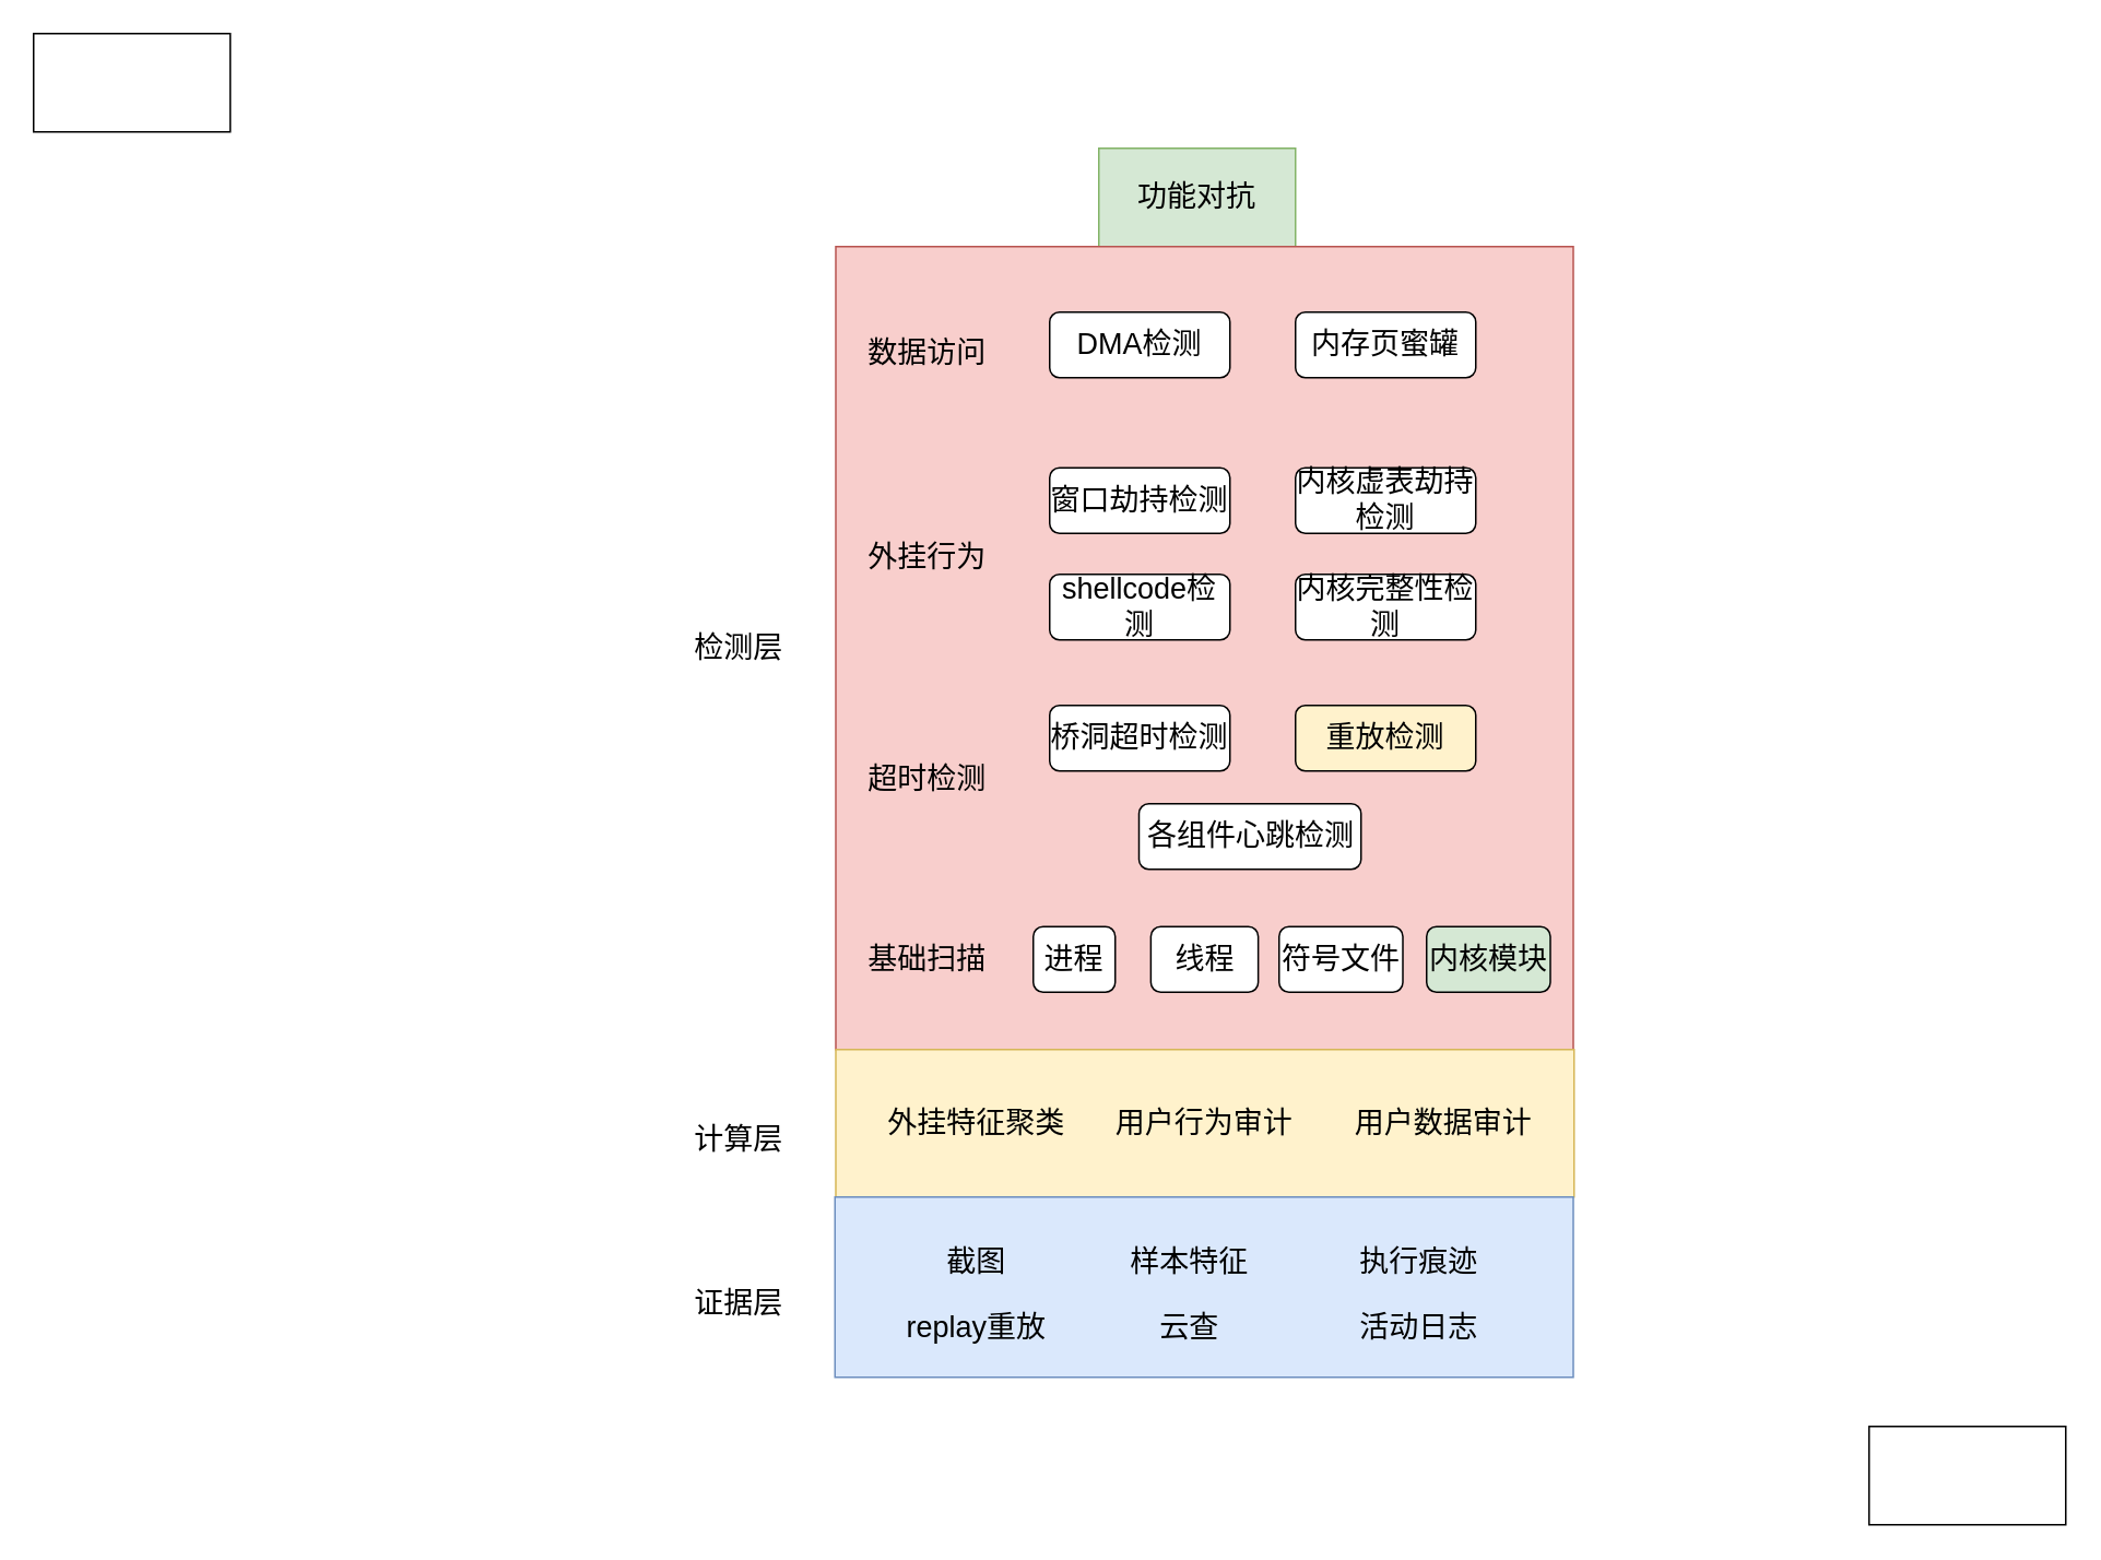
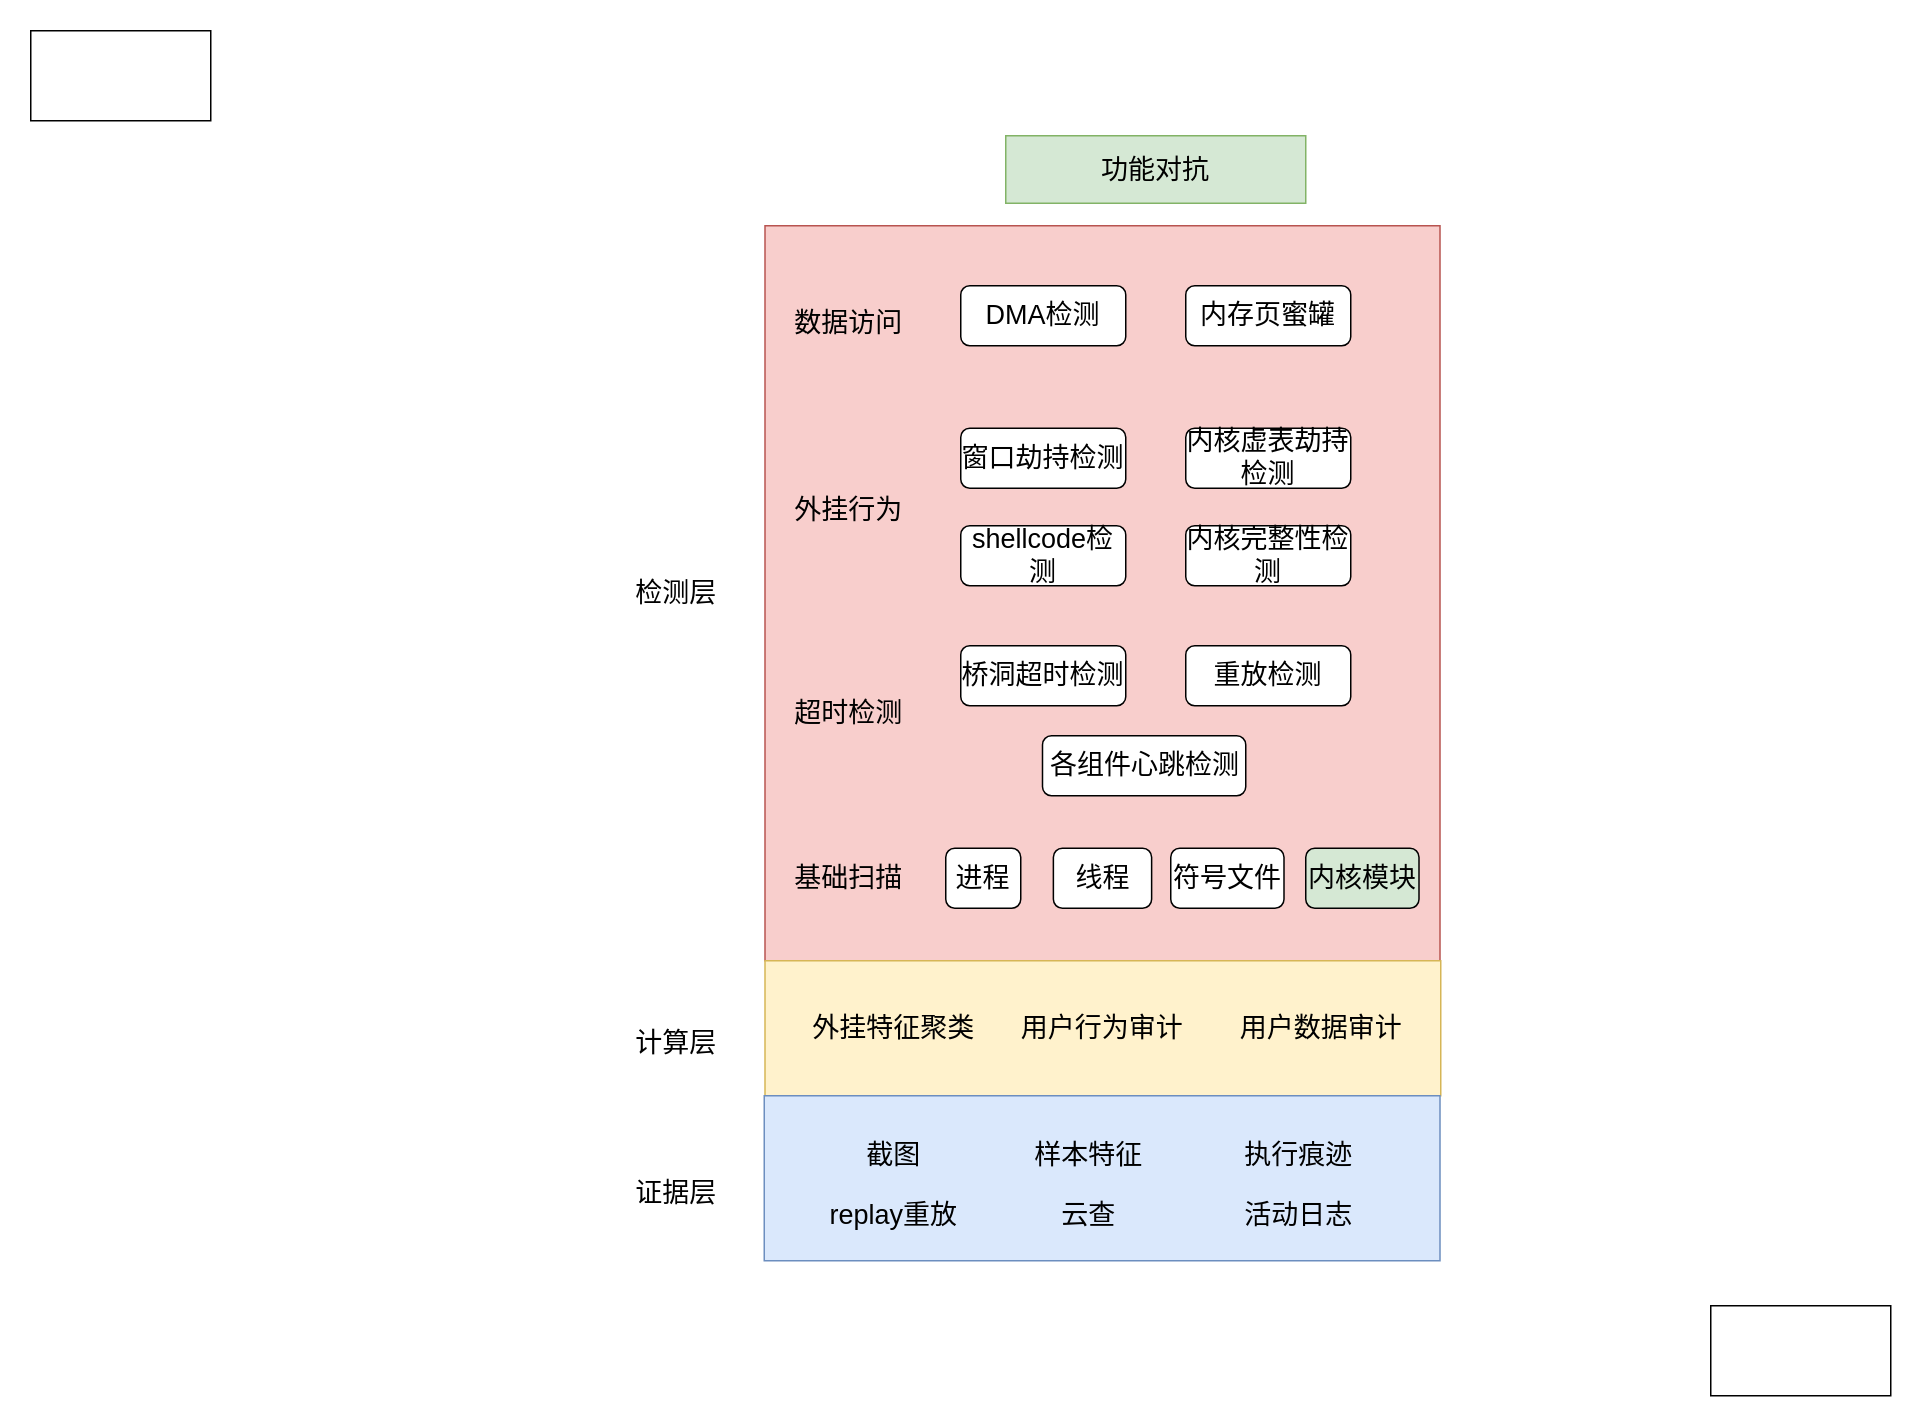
- <mxCell id="2" value="&lt;font&gt;功能对抗&lt;/font&gt;" style="rounded=0;whiteSpace=wrap;html=1;fontSize=18;fillColor=#d5e8d4;strokeColor=#82b366;" vertex="1" parent="1"><mxGeometry x="670" y="90" width="120" height="60" as="geometry" /></mxCell>
+ <mxCell id="2" value="&lt;font&gt;功能对抗&lt;/font&gt;" style="rounded=0;whiteSpace=wrap;html=1;fontSize=18;fillColor=#d5e8d4;strokeColor=#82b366;" vertex="1" parent="1"><mxGeometry x="670" y="90" width="200" height="45" as="geometry" /></mxCell>
- <mxCell id="17" value="重放检测" style="rounded=1;whiteSpace=wrap;html=1;fontSize=18;fillColor=#fff2cc;" vertex="1" parent="1"><mxGeometry x="790" y="430" width="110" height="40" as="geometry" /></mxCell>
+ <mxCell id="17" value="重放检测" style="rounded=1;whiteSpace=wrap;html=1;fontSize=18;" vertex="1" parent="1"><mxGeometry x="790" y="430" width="110" height="40" as="geometry" /></mxCell>
